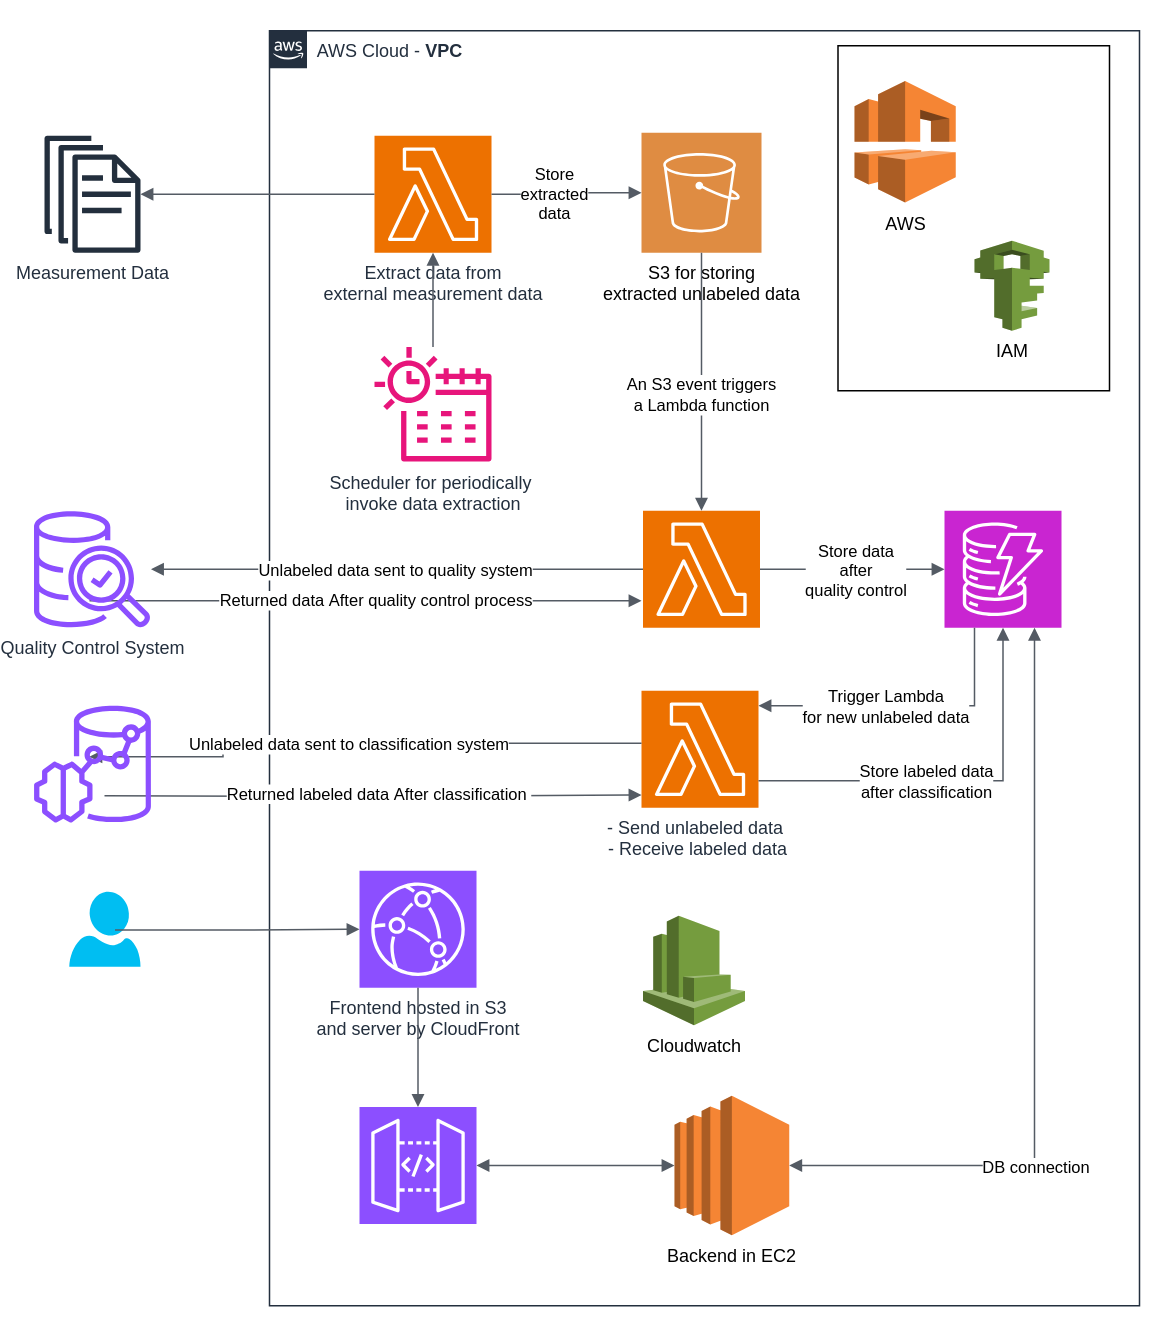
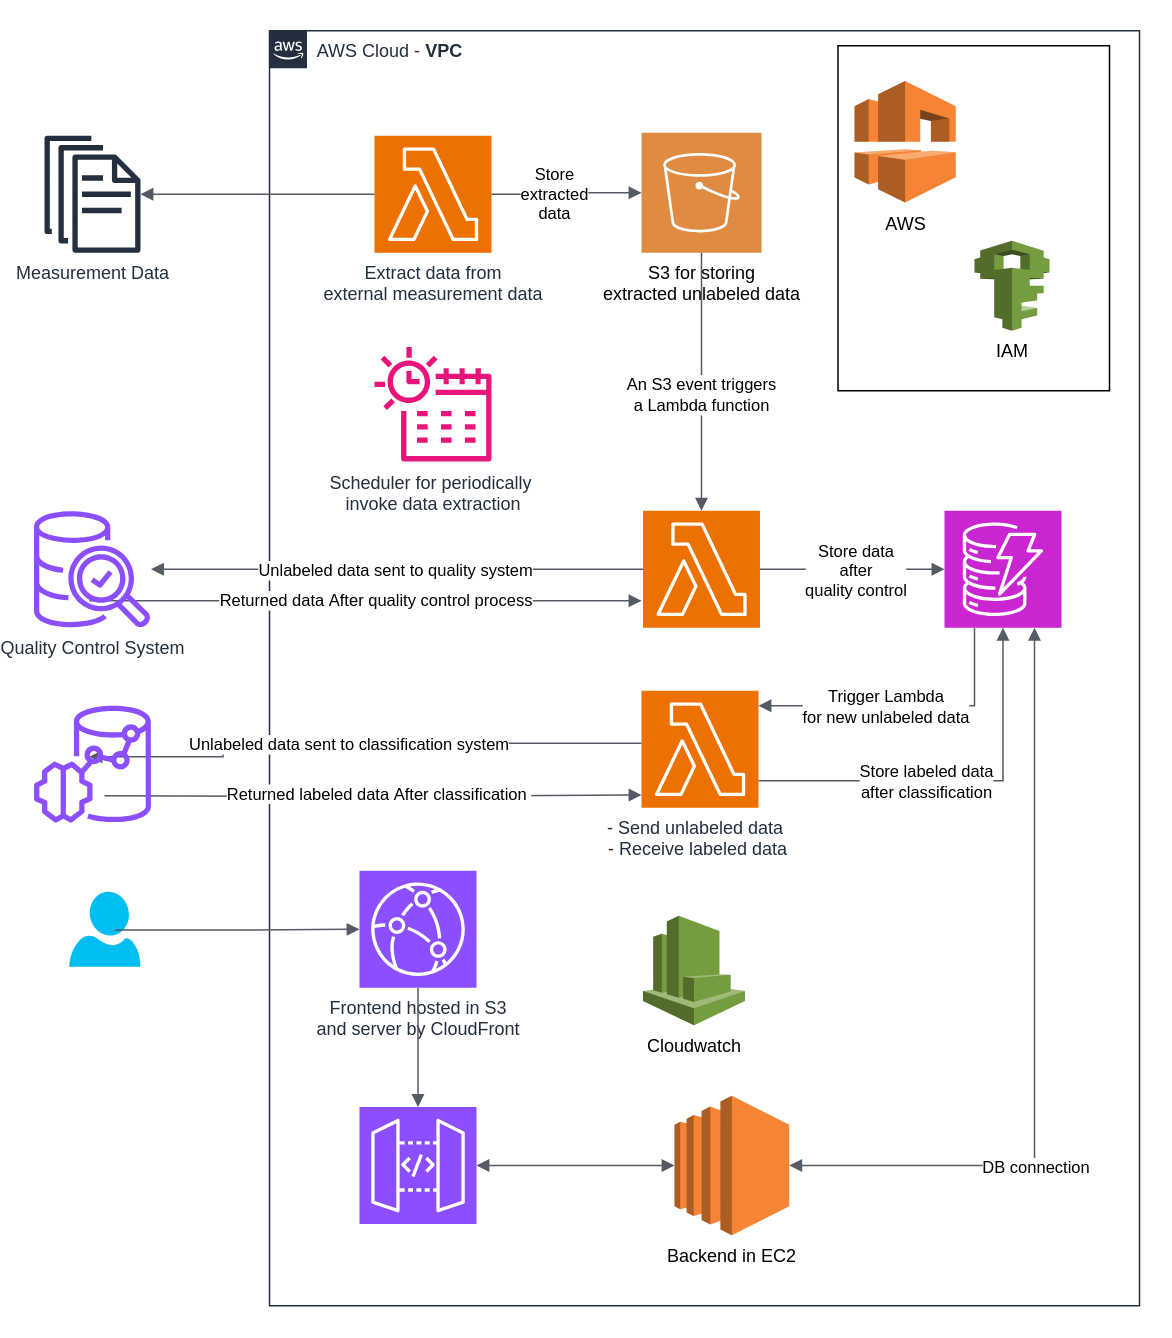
- <mxCell id="5" value="" style="edgeStyle=orthogonalEdgeStyle;html=1;endArrow=none;elbow=vertical;startArrow=block;startFill=1;strokeColor=#545B64;rounded=0;" edge="1" parent="2" source="4" target="3"><mxGeometry width="100" relative="1" as="geometry"><mxPoint x="110" y="270" as="sourcePoint" /><mxPoint x="210" y="270" as="targetPoint" /></mxGeometry></mxCell>
